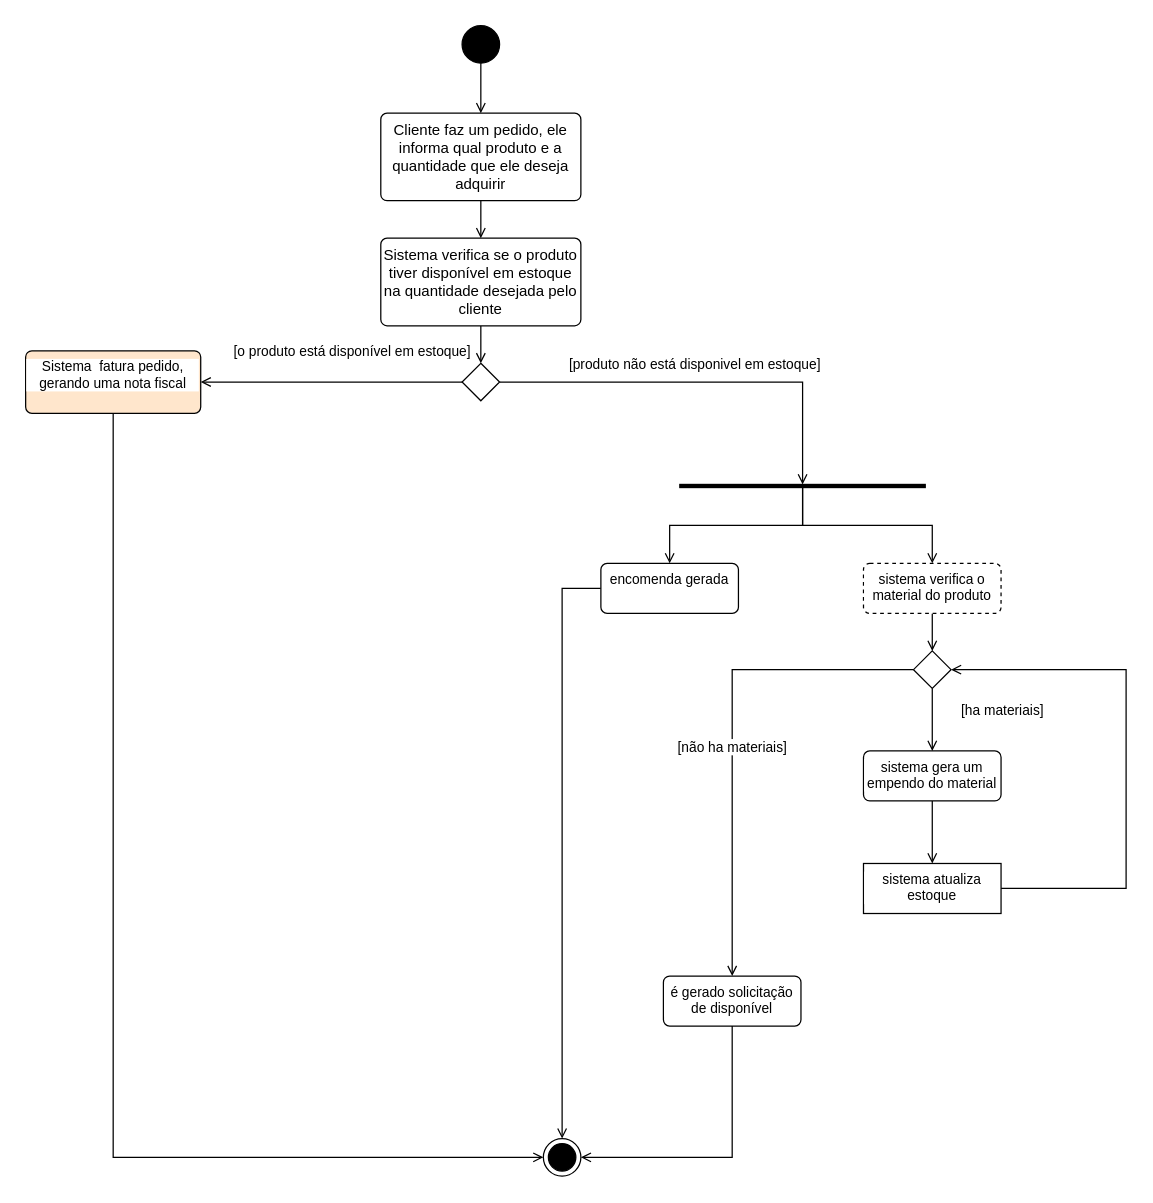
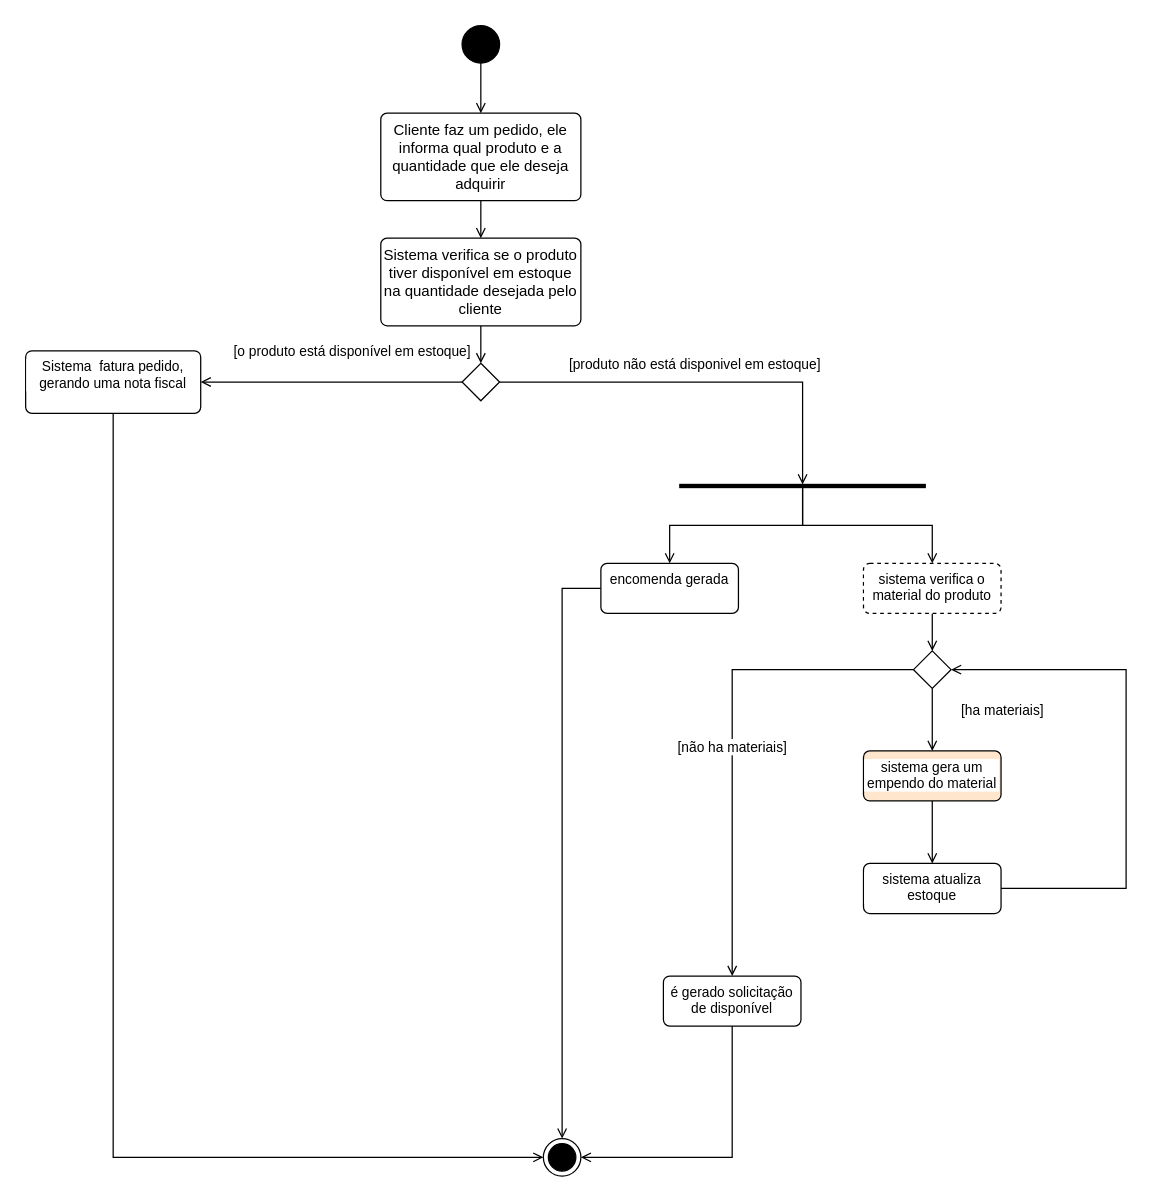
- <mxCell id="14" value="Sistema&amp;nbsp; fatura pedido, gerando uma nota fiscal" style="html=1;align=center;verticalAlign=top;rounded=1;absoluteArcSize=1;arcSize=10;dashed=0;whiteSpace=wrap;fontFamily=Helvetica;fontSize=11;fontColor=default;labelBackgroundColor=default;fillColor=#ffe6cc;" vertex="1" parent="1"><mxGeometry x="20" y="280" width="140" height="50" as="geometry" /></mxCell>
+ <mxCell id="14" value="Sistema&amp;nbsp; fatura pedido, gerando uma nota fiscal" style="html=1;align=center;verticalAlign=top;rounded=1;absoluteArcSize=1;arcSize=10;dashed=0;whiteSpace=wrap;fontFamily=Helvetica;fontSize=11;fontColor=default;labelBackgroundColor=default;" vertex="1" parent="1"><mxGeometry x="20" y="280" width="140" height="50" as="geometry" /></mxCell>
- <mxCell id="29" value="sistema gera um empendo do material" style="html=1;align=center;verticalAlign=top;rounded=1;absoluteArcSize=1;arcSize=10;dashed=0;whiteSpace=wrap;fontFamily=Helvetica;fontSize=11;fontColor=default;labelBackgroundColor=default;" vertex="1" parent="1"><mxGeometry x="690" y="600" width="110" height="40" as="geometry" /></mxCell>
+ <mxCell id="29" value="sistema gera um empendo do material" style="html=1;align=center;verticalAlign=top;rounded=1;absoluteArcSize=1;arcSize=10;dashed=0;whiteSpace=wrap;fontFamily=Helvetica;fontSize=11;fontColor=default;labelBackgroundColor=default;fillColor=#ffe6cc;" vertex="1" parent="1"><mxGeometry x="690" y="600" width="110" height="40" as="geometry" /></mxCell>
- <mxCell id="31" value="sistema atualiza estoque" style="html=1;align=center;verticalAlign=top;absoluteArcSize=1;arcSize=10;dashed=0;whiteSpace=wrap;fontFamily=Helvetica;fontSize=11;fontColor=default;labelBackgroundColor=default;rounded=0;" vertex="1" parent="1"><mxGeometry x="690" y="690" width="110" height="40" as="geometry" /></mxCell>
+ <mxCell id="31" value="sistema atualiza estoque" style="html=1;align=center;verticalAlign=top;rounded=1;absoluteArcSize=1;arcSize=10;dashed=0;whiteSpace=wrap;fontFamily=Helvetica;fontSize=11;fontColor=default;labelBackgroundColor=default;" vertex="1" parent="1"><mxGeometry x="690" y="690" width="110" height="40" as="geometry" /></mxCell>
